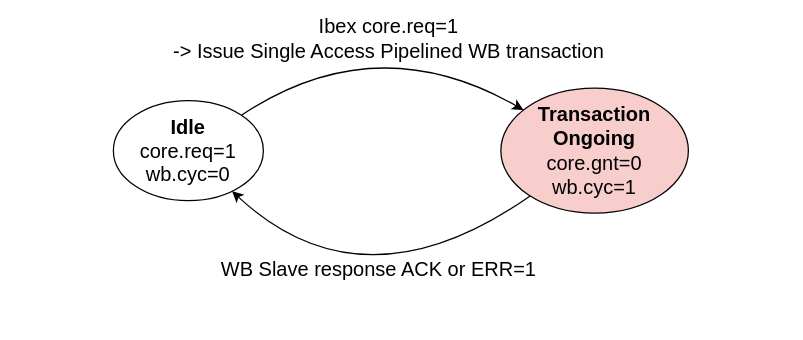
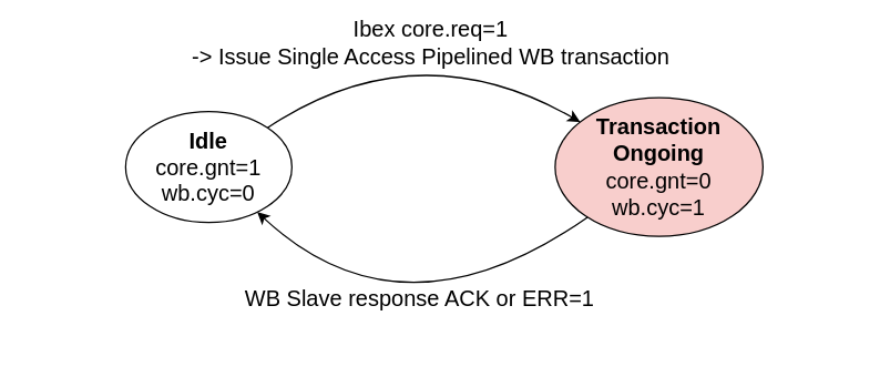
- <mxCell id="3" value="&lt;b&gt;Idle&lt;/b&gt;&lt;br&gt;core.req=1&lt;br&gt;wb.cyc=0" style="ellipse;whiteSpace=wrap;html=1;fontSize=16;" parent="1" vertex="1"><mxGeometry x="90" y="80" width="120" height="80" as="geometry" /></mxCell>
+ <mxCell id="3" value="&lt;b&gt;Idle&lt;/b&gt;&lt;br&gt;core.gnt=1&lt;br&gt;wb.cyc=0" style="ellipse;whiteSpace=wrap;html=1;fontSize=16;" parent="1" vertex="1"><mxGeometry x="90" y="80" width="120" height="80" as="geometry" /></mxCell>
